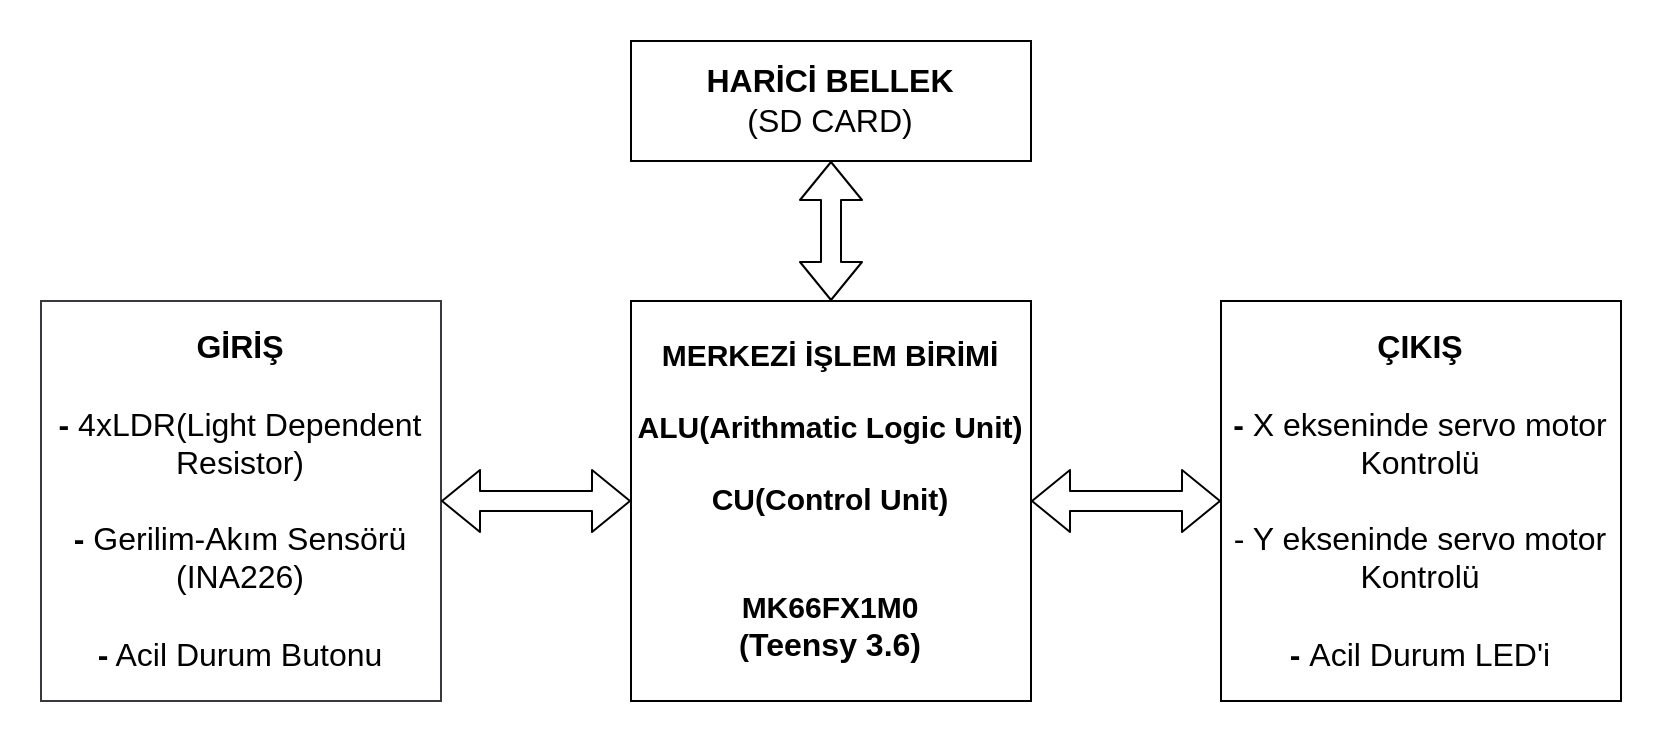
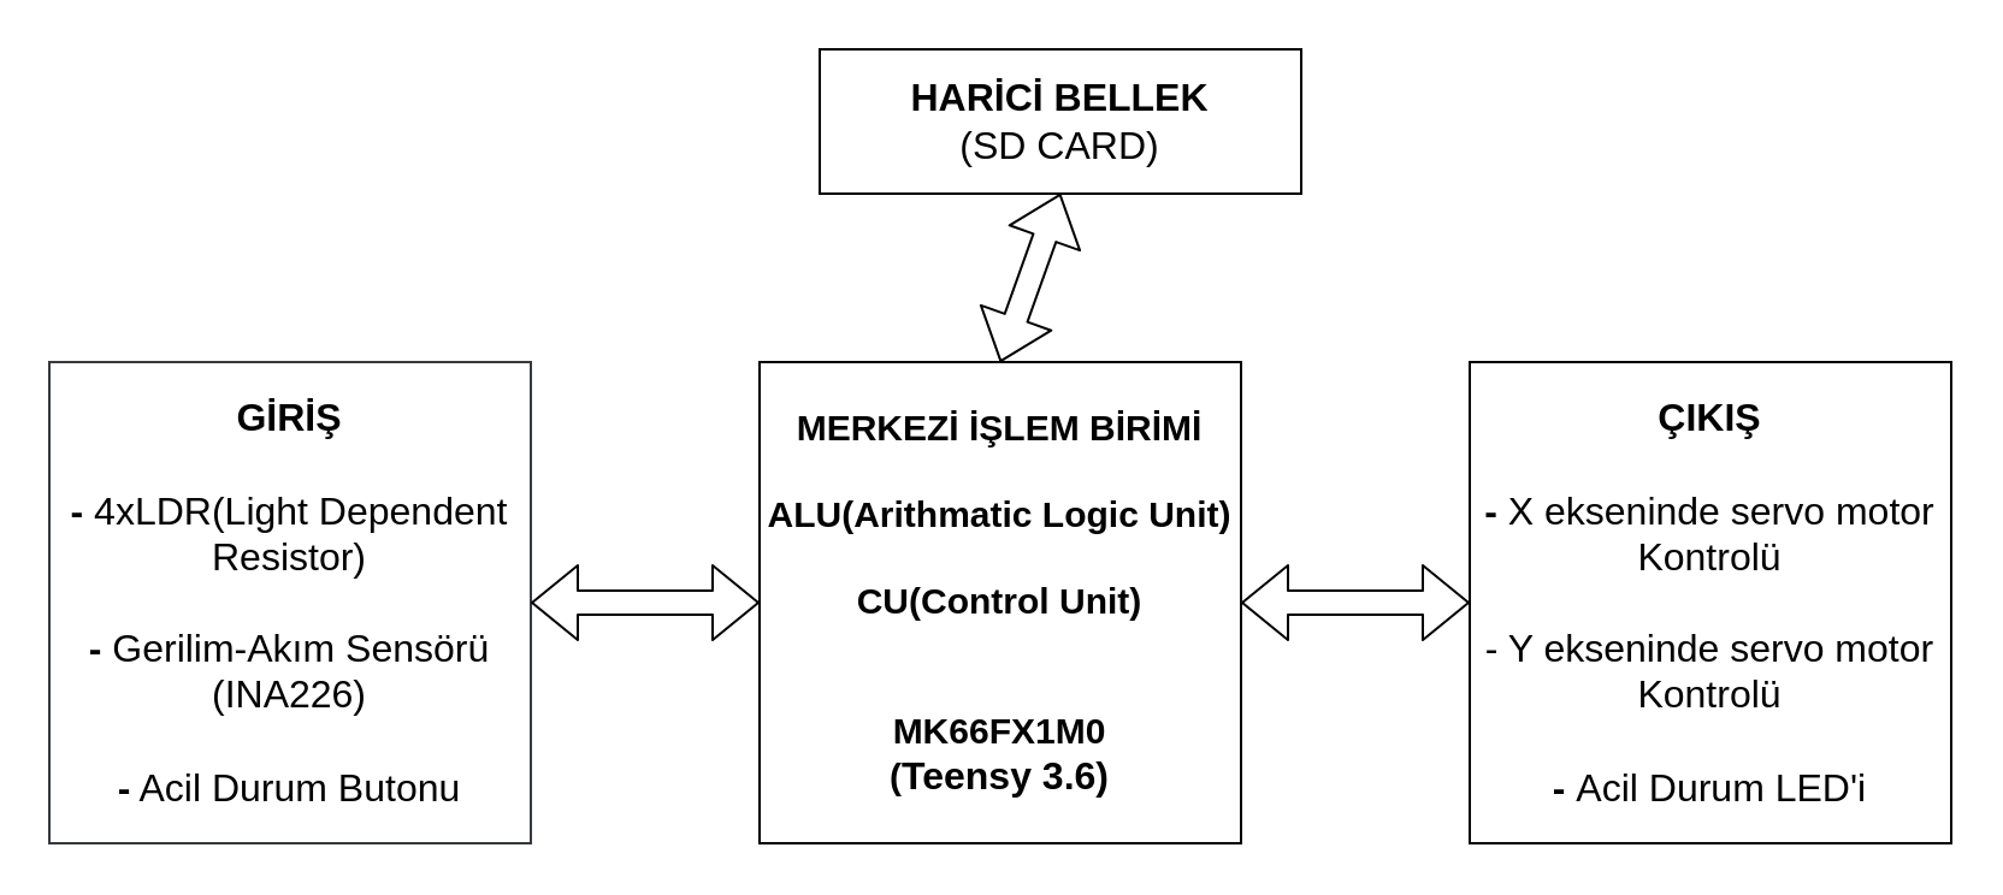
- <mxCell id="5" value="&lt;font style=&quot;font-size: 16px&quot;&gt;&lt;b&gt;&lt;font style=&quot;font-size: 16px&quot;&gt;HARİCİ BELLEK&lt;/font&gt;&lt;/b&gt;&lt;br&gt;(SD CARD)&lt;/font&gt;" style="rounded=0;whiteSpace=wrap;html=1;fillColor=#FFFFFF;" vertex="1" parent="1"><mxGeometry x="315" y="20" width="200" height="60" as="geometry" /></mxCell>
+ <mxCell id="5" value="&lt;font style=&quot;font-size: 16px&quot;&gt;&lt;b&gt;&lt;font style=&quot;font-size: 16px&quot;&gt;HARİCİ BELLEK&lt;/font&gt;&lt;/b&gt;&lt;br&gt;(SD CARD)&lt;/font&gt;" style="rounded=0;whiteSpace=wrap;html=1;fillColor=#FFFFFF;" vertex="1" parent="1"><mxGeometry x="340" y="20" width="200" height="60" as="geometry" /></mxCell>
